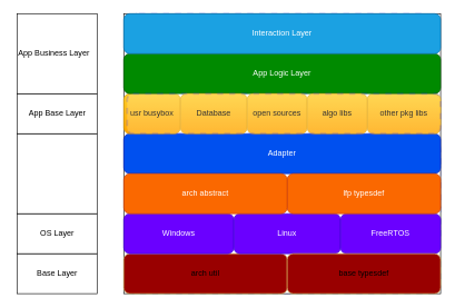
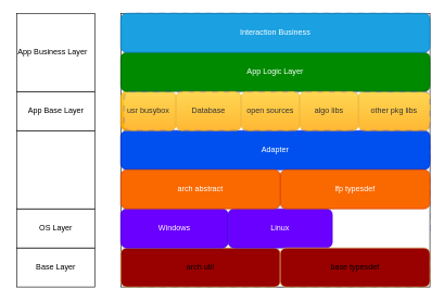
- <mxCell id="22" value="Interaction&amp;nbsp;Layer" style="rounded=1;whiteSpace=wrap;html=1;glass=0;strokeColor=#006EAF;fillColor=#1ba1e2;fontColor=#ffffff;" parent="1" vertex="1"><mxGeometry x="185" y="20" width="475" height="60" as="geometry" /></mxCell>
+ <mxCell id="22" value="Interaction&amp;nbsp;Business" style="rounded=1;whiteSpace=wrap;html=1;glass=0;strokeColor=#006EAF;fillColor=#1ba1e2;fontColor=#ffffff;" parent="1" vertex="1"><mxGeometry x="185" y="20" width="475" height="60" as="geometry" /></mxCell>
- <mxCell id="16" value="FreeRTOS" style="rounded=1;whiteSpace=wrap;html=1;glass=0;fillColor=#6a00ff;strokeColor=#3700CC;fontColor=#ffffff;" parent="1" vertex="1"><mxGeometry x="510" y="320" width="150" height="60" as="geometry" /></mxCell>
